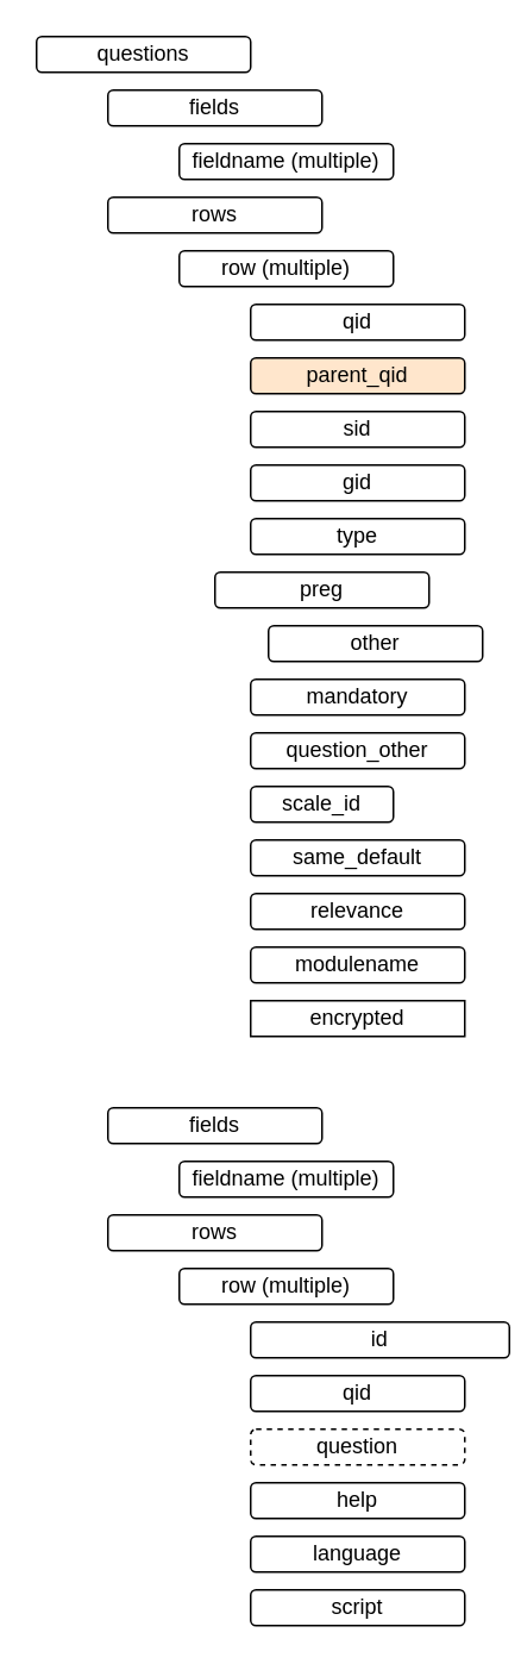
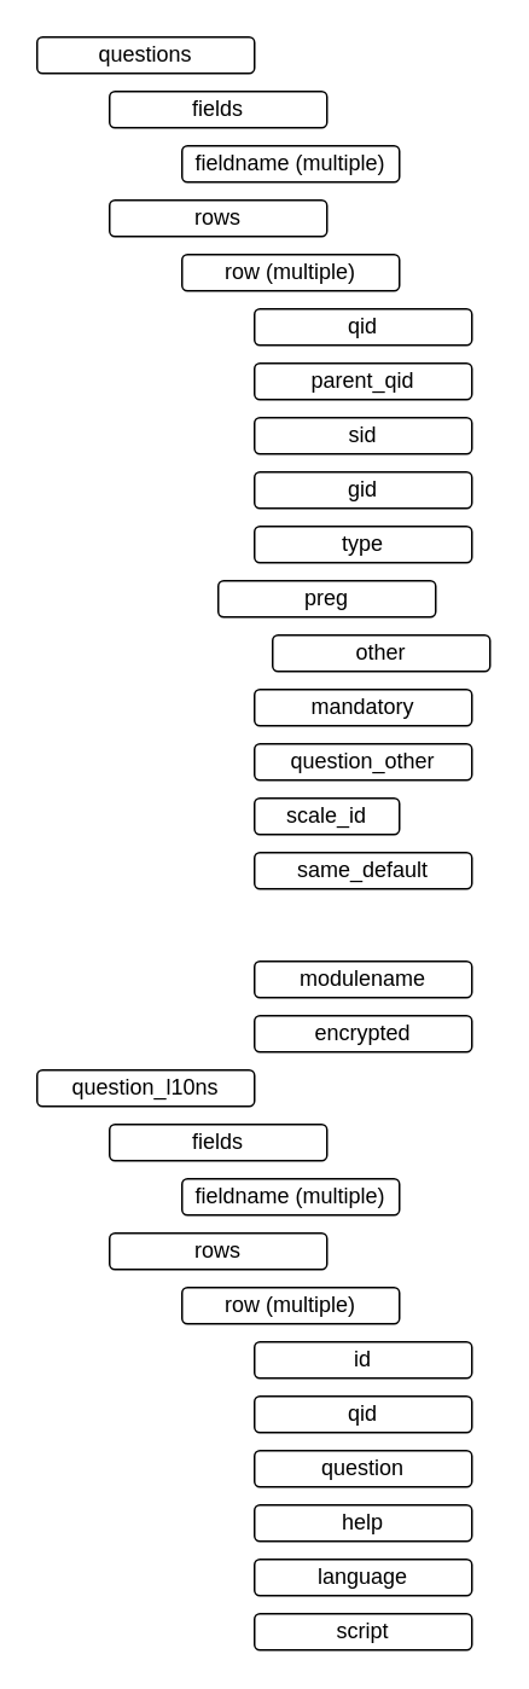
- <mxCell id="8" value="parent_qid" style="rounded=1;whiteSpace=wrap;html=1;fillColor=#ffe6cc;" vertex="1" parent="1"><mxGeometry x="140" y="200" width="120" height="20" as="geometry" /></mxCell>
+ <mxCell id="8" value="parent_qid" style="rounded=1;whiteSpace=wrap;html=1;" vertex="1" parent="1"><mxGeometry x="140" y="200" width="120" height="20" as="geometry" /></mxCell>
- <mxCell id="18" value="relevance" style="rounded=1;whiteSpace=wrap;html=1;" vertex="1" parent="1"><mxGeometry x="140" y="500" width="120" height="20" as="geometry" /></mxCell>
- <mxCell id="20" value="encrypted" style="whiteSpace=wrap;html=1;rounded=0;" vertex="1" parent="1"><mxGeometry x="140" y="560" width="120" height="20" as="geometry" /></mxCell>
+ <mxCell id="20" value="encrypted" style="rounded=1;whiteSpace=wrap;html=1;" vertex="1" parent="1"><mxGeometry x="140" y="560" width="120" height="20" as="geometry" /></mxCell>
+ <mxCell id="21" value="question_l10ns" style="rounded=1;whiteSpace=wrap;html=1;" vertex="1" parent="1"><mxGeometry x="20" y="590" width="120" height="20" as="geometry" /></mxCell>
- <mxCell id="26" value="id" style="rounded=1;whiteSpace=wrap;html=1;" vertex="1" parent="1"><mxGeometry x="140" y="740" width="145" height="20" as="geometry" /></mxCell>
+ <mxCell id="26" value="id" style="rounded=1;whiteSpace=wrap;html=1;" vertex="1" parent="1"><mxGeometry x="140" y="740" width="120" height="20" as="geometry" /></mxCell>
- <mxCell id="28" value="question" style="rounded=1;whiteSpace=wrap;html=1;dashed=1;" vertex="1" parent="1"><mxGeometry x="140" y="800" width="120" height="20" as="geometry" /></mxCell>
+ <mxCell id="28" value="question" style="rounded=1;whiteSpace=wrap;html=1;" vertex="1" parent="1"><mxGeometry x="140" y="800" width="120" height="20" as="geometry" /></mxCell>
